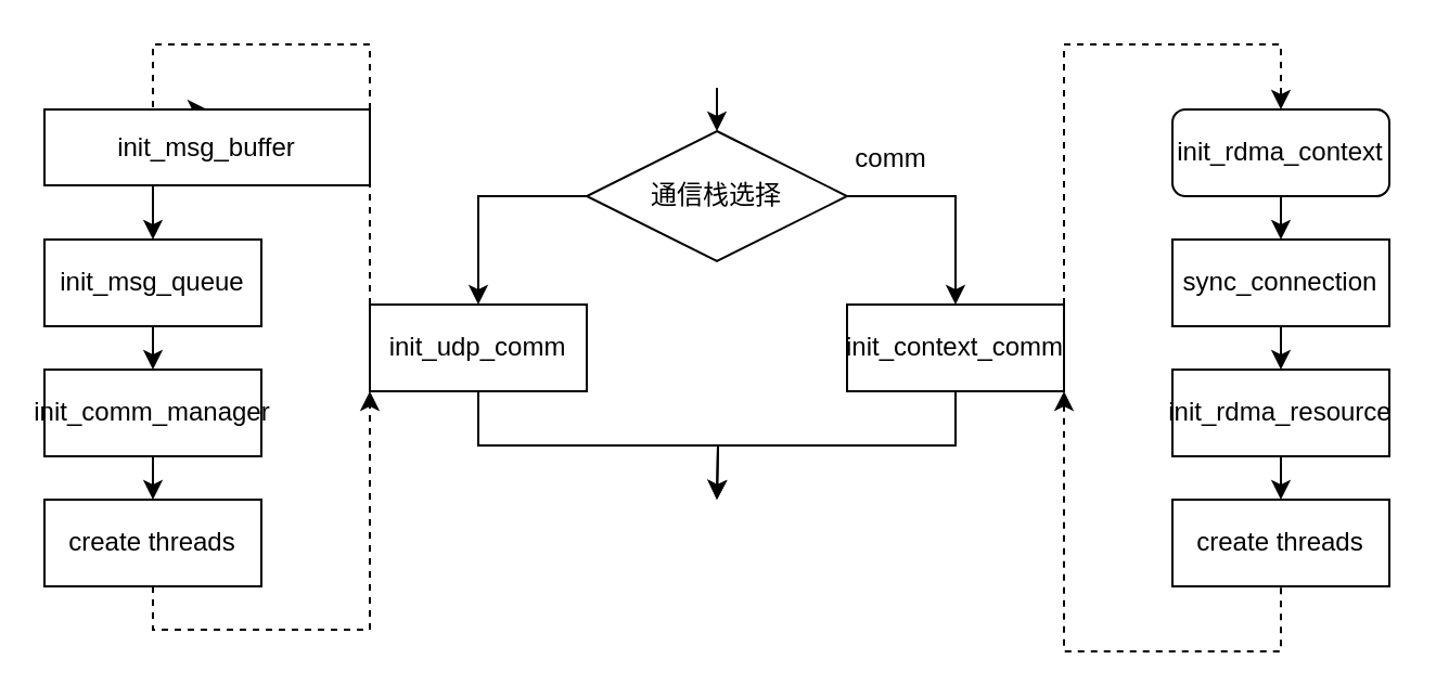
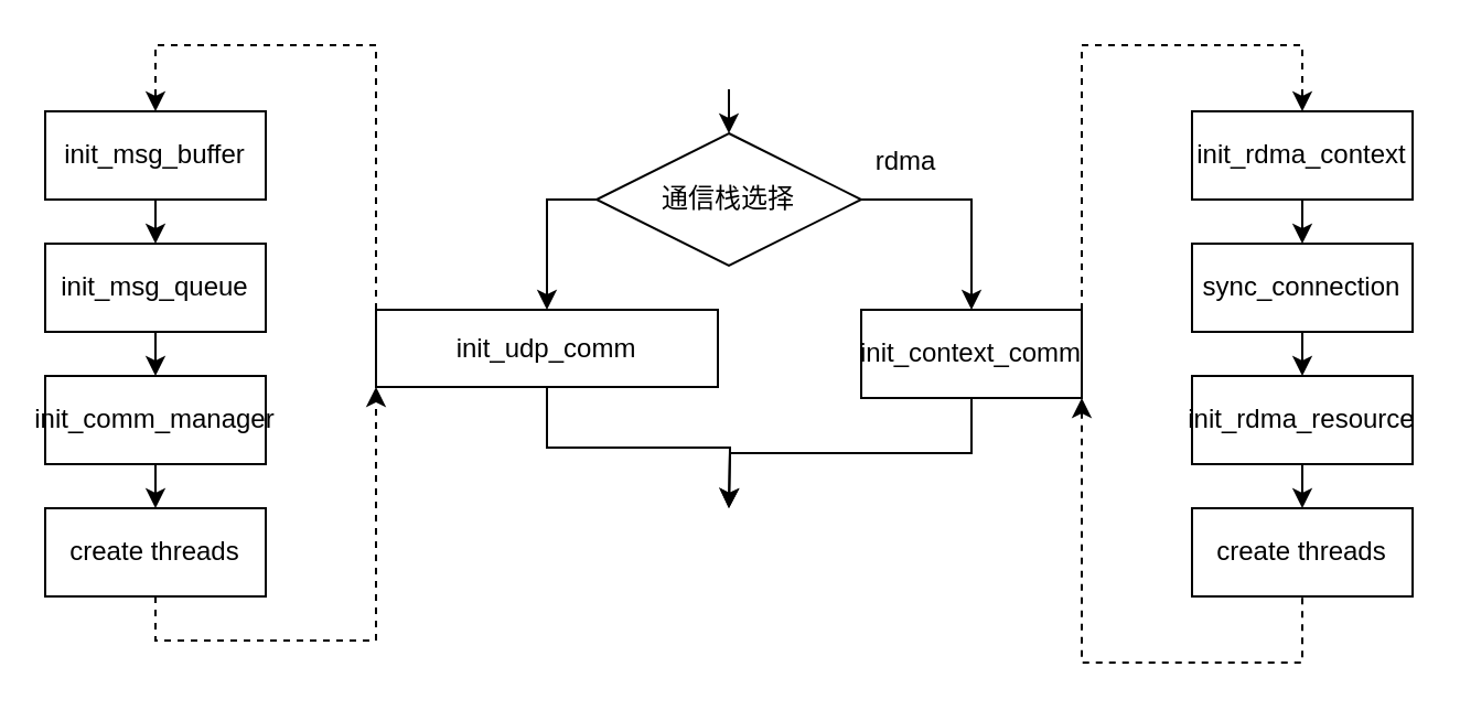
- <mxCell id="22" value="init_msg_buffer" style="rounded=0;whiteSpace=wrap;html=1;" vertex="1" parent="1"><mxGeometry x="20" y="50" width="150" height="35" as="geometry" /></mxCell>
+ <mxCell id="22" value="init_msg_buffer" style="rounded=0;whiteSpace=wrap;html=1;" vertex="1" parent="1"><mxGeometry x="20" y="50" width="100" height="40" as="geometry" /></mxCell>
- <mxCell id="12" value="init_rdma_context" style="whiteSpace=wrap;html=1;rounded=1;" vertex="1" parent="1"><mxGeometry x="540" y="50" width="100" height="40" as="geometry" /></mxCell>
+ <mxCell id="12" value="init_rdma_context" style="rounded=0;whiteSpace=wrap;html=1;" vertex="1" parent="1"><mxGeometry x="540" y="50" width="100" height="40" as="geometry" /></mxCell>
- <mxCell id="10" value="comm" style="text;html=1;align=center;verticalAlign=middle;resizable=0;points=[];autosize=1;strokeColor=none;fillColor=none;" vertex="1" parent="1"><mxGeometry x="385" y="58" width="50" height="30" as="geometry" /></mxCell>
+ <mxCell id="10" value="rdma" style="text;html=1;align=center;verticalAlign=middle;resizable=0;points=[];autosize=1;strokeColor=none;fillColor=none;" vertex="1" parent="1"><mxGeometry x="385" y="58" width="50" height="30" as="geometry" /></mxCell>
- <mxCell id="7" value="init_udp_comm" style="rounded=0;whiteSpace=wrap;html=1;" vertex="1" parent="1"><mxGeometry x="170" y="140" width="100" height="40" as="geometry" /></mxCell>
+ <mxCell id="7" value="init_udp_comm" style="rounded=0;whiteSpace=wrap;html=1;" vertex="1" parent="1"><mxGeometry x="170" y="140" width="155" height="35" as="geometry" /></mxCell>
